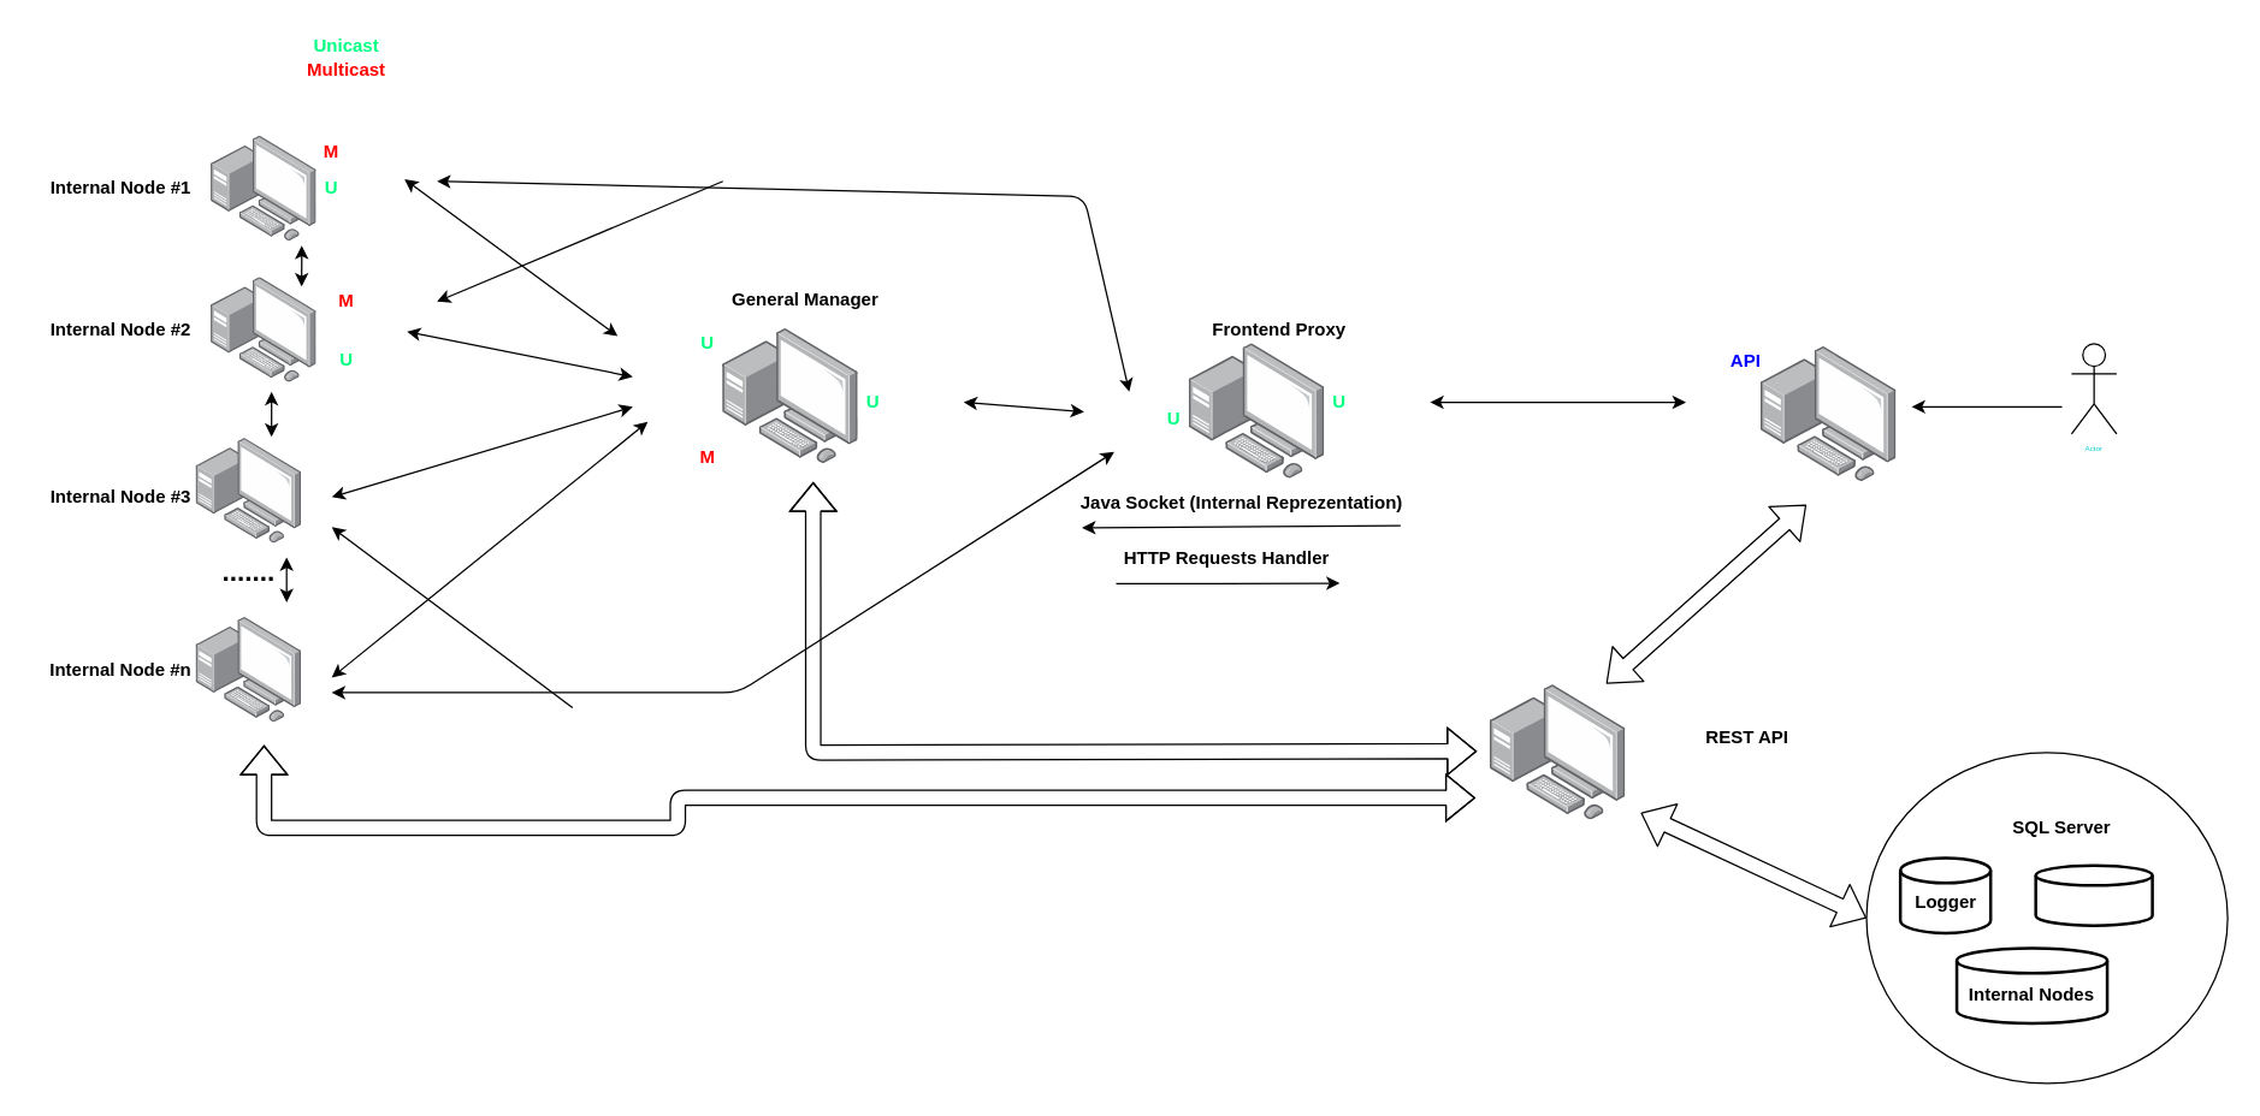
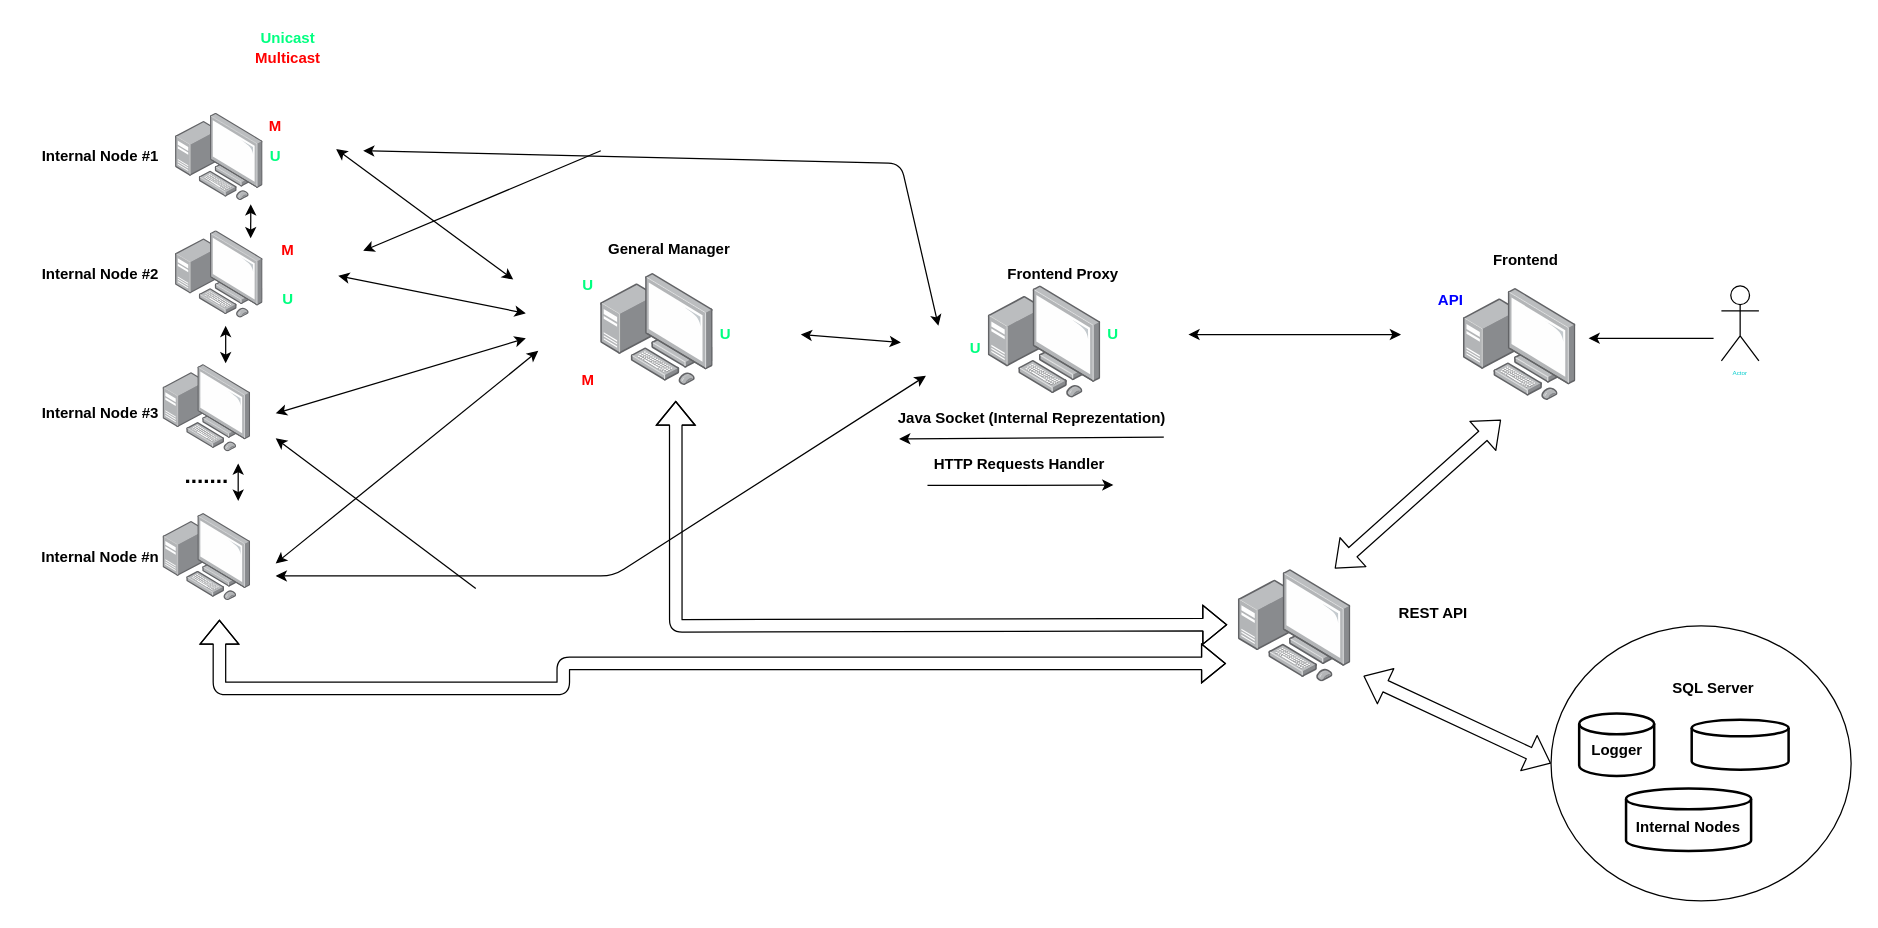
+ <mxCell id="35" value="&lt;b&gt;Frontend&lt;/b&gt;" style="text;html=1;strokeColor=none;fillColor=none;align=center;verticalAlign=middle;whiteSpace=wrap;rounded=0;" vertex="1" parent="1"><mxGeometry x="1160" y="198" width="120" height="20" as="geometry" /></mxCell>
- <mxCell id="59" value="&lt;b&gt;REST API&lt;/b&gt;" style="text;html=1;strokeColor=none;fillColor=none;align=center;verticalAlign=middle;whiteSpace=wrap;rounded=0;" vertex="1" parent="1"><mxGeometry x="1101" y="480" width="120" height="20" as="geometry" /></mxCell>
+ <mxCell id="59" value="&lt;b&gt;REST API&lt;/b&gt;" style="text;html=1;strokeColor=none;fillColor=none;align=center;verticalAlign=middle;whiteSpace=wrap;rounded=0;" vertex="1" parent="1"><mxGeometry x="1086" y="480" width="120" height="20" as="geometry" /></mxCell>
